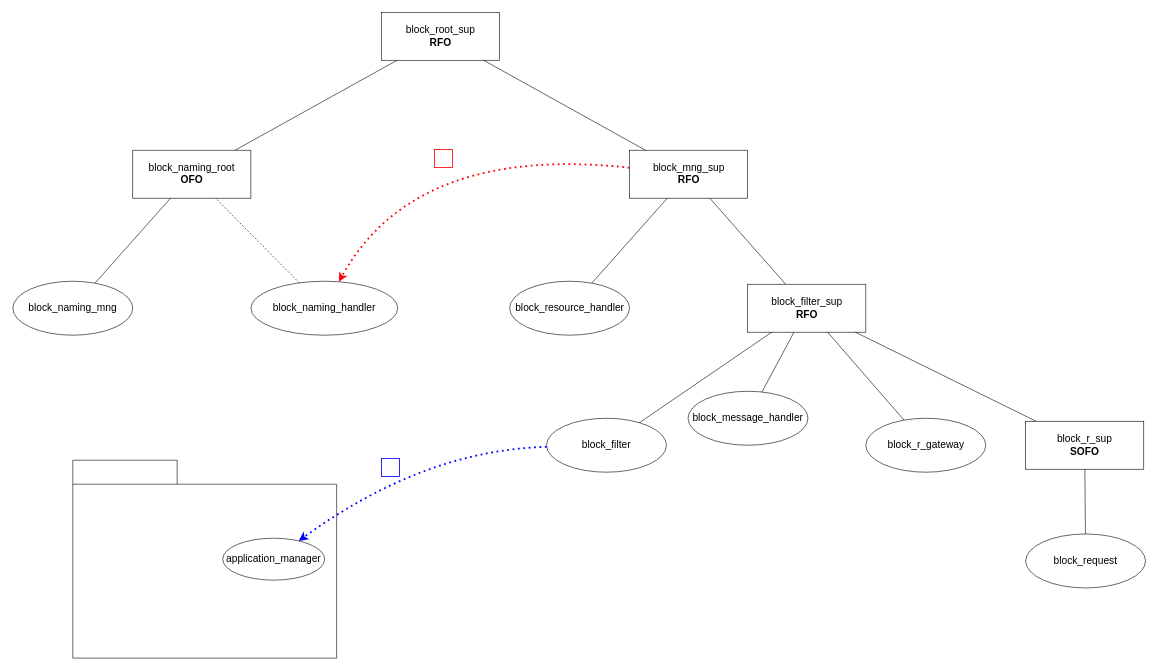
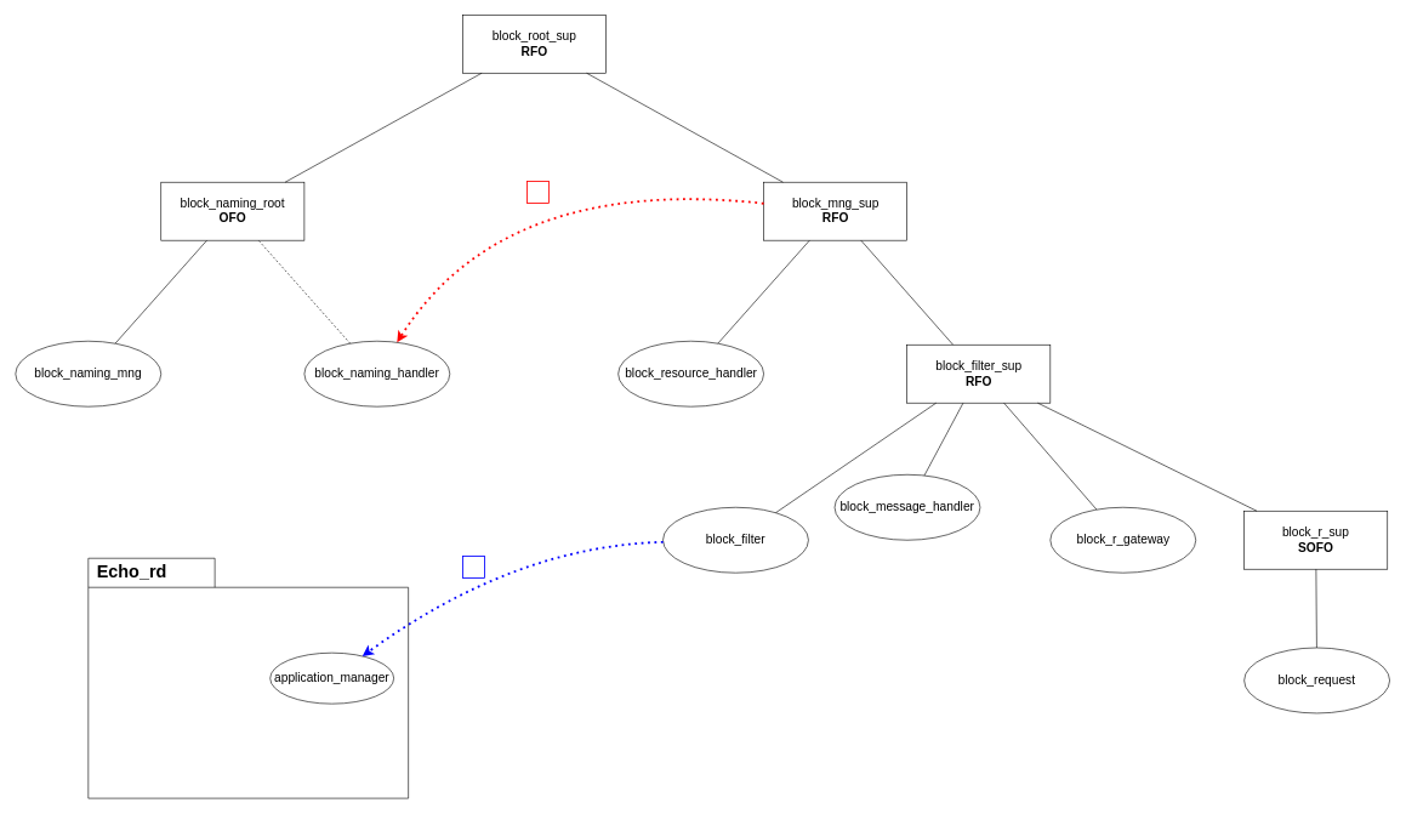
- <mxCell id="13" value="&lt;span style=&quot;font-size: 17px&quot;&gt;block_naming_handler&lt;/span&gt;" style="ellipse;whiteSpace=wrap;html=1;fontSize=17;" vertex="1" parent="1"><mxGeometry x="417" y="468.5" width="245" height="90" as="geometry" /></mxCell>
+ <mxCell id="13" value="&lt;span style=&quot;font-size: 17px&quot;&gt;block_naming_handler&lt;/span&gt;" style="ellipse;whiteSpace=wrap;html=1;fontSize=17;" vertex="1" parent="1"><mxGeometry x="417" y="468.5" width="200" height="90" as="geometry" /></mxCell>
+ <mxCell id="28" value="&lt;span&gt;&lt;b&gt;&lt;font style=&quot;font-size: 24px&quot;&gt;Echo_rd&lt;/font&gt;&lt;/b&gt;&lt;/span&gt;" style="text;html=1;resizable=0;points=[];autosize=1;align=left;verticalAlign=top;spacingTop=-4;fontSize=17;" vertex="1" parent="1"><mxGeometry x="130" y="769" width="110" height="20" as="geometry" /></mxCell>
